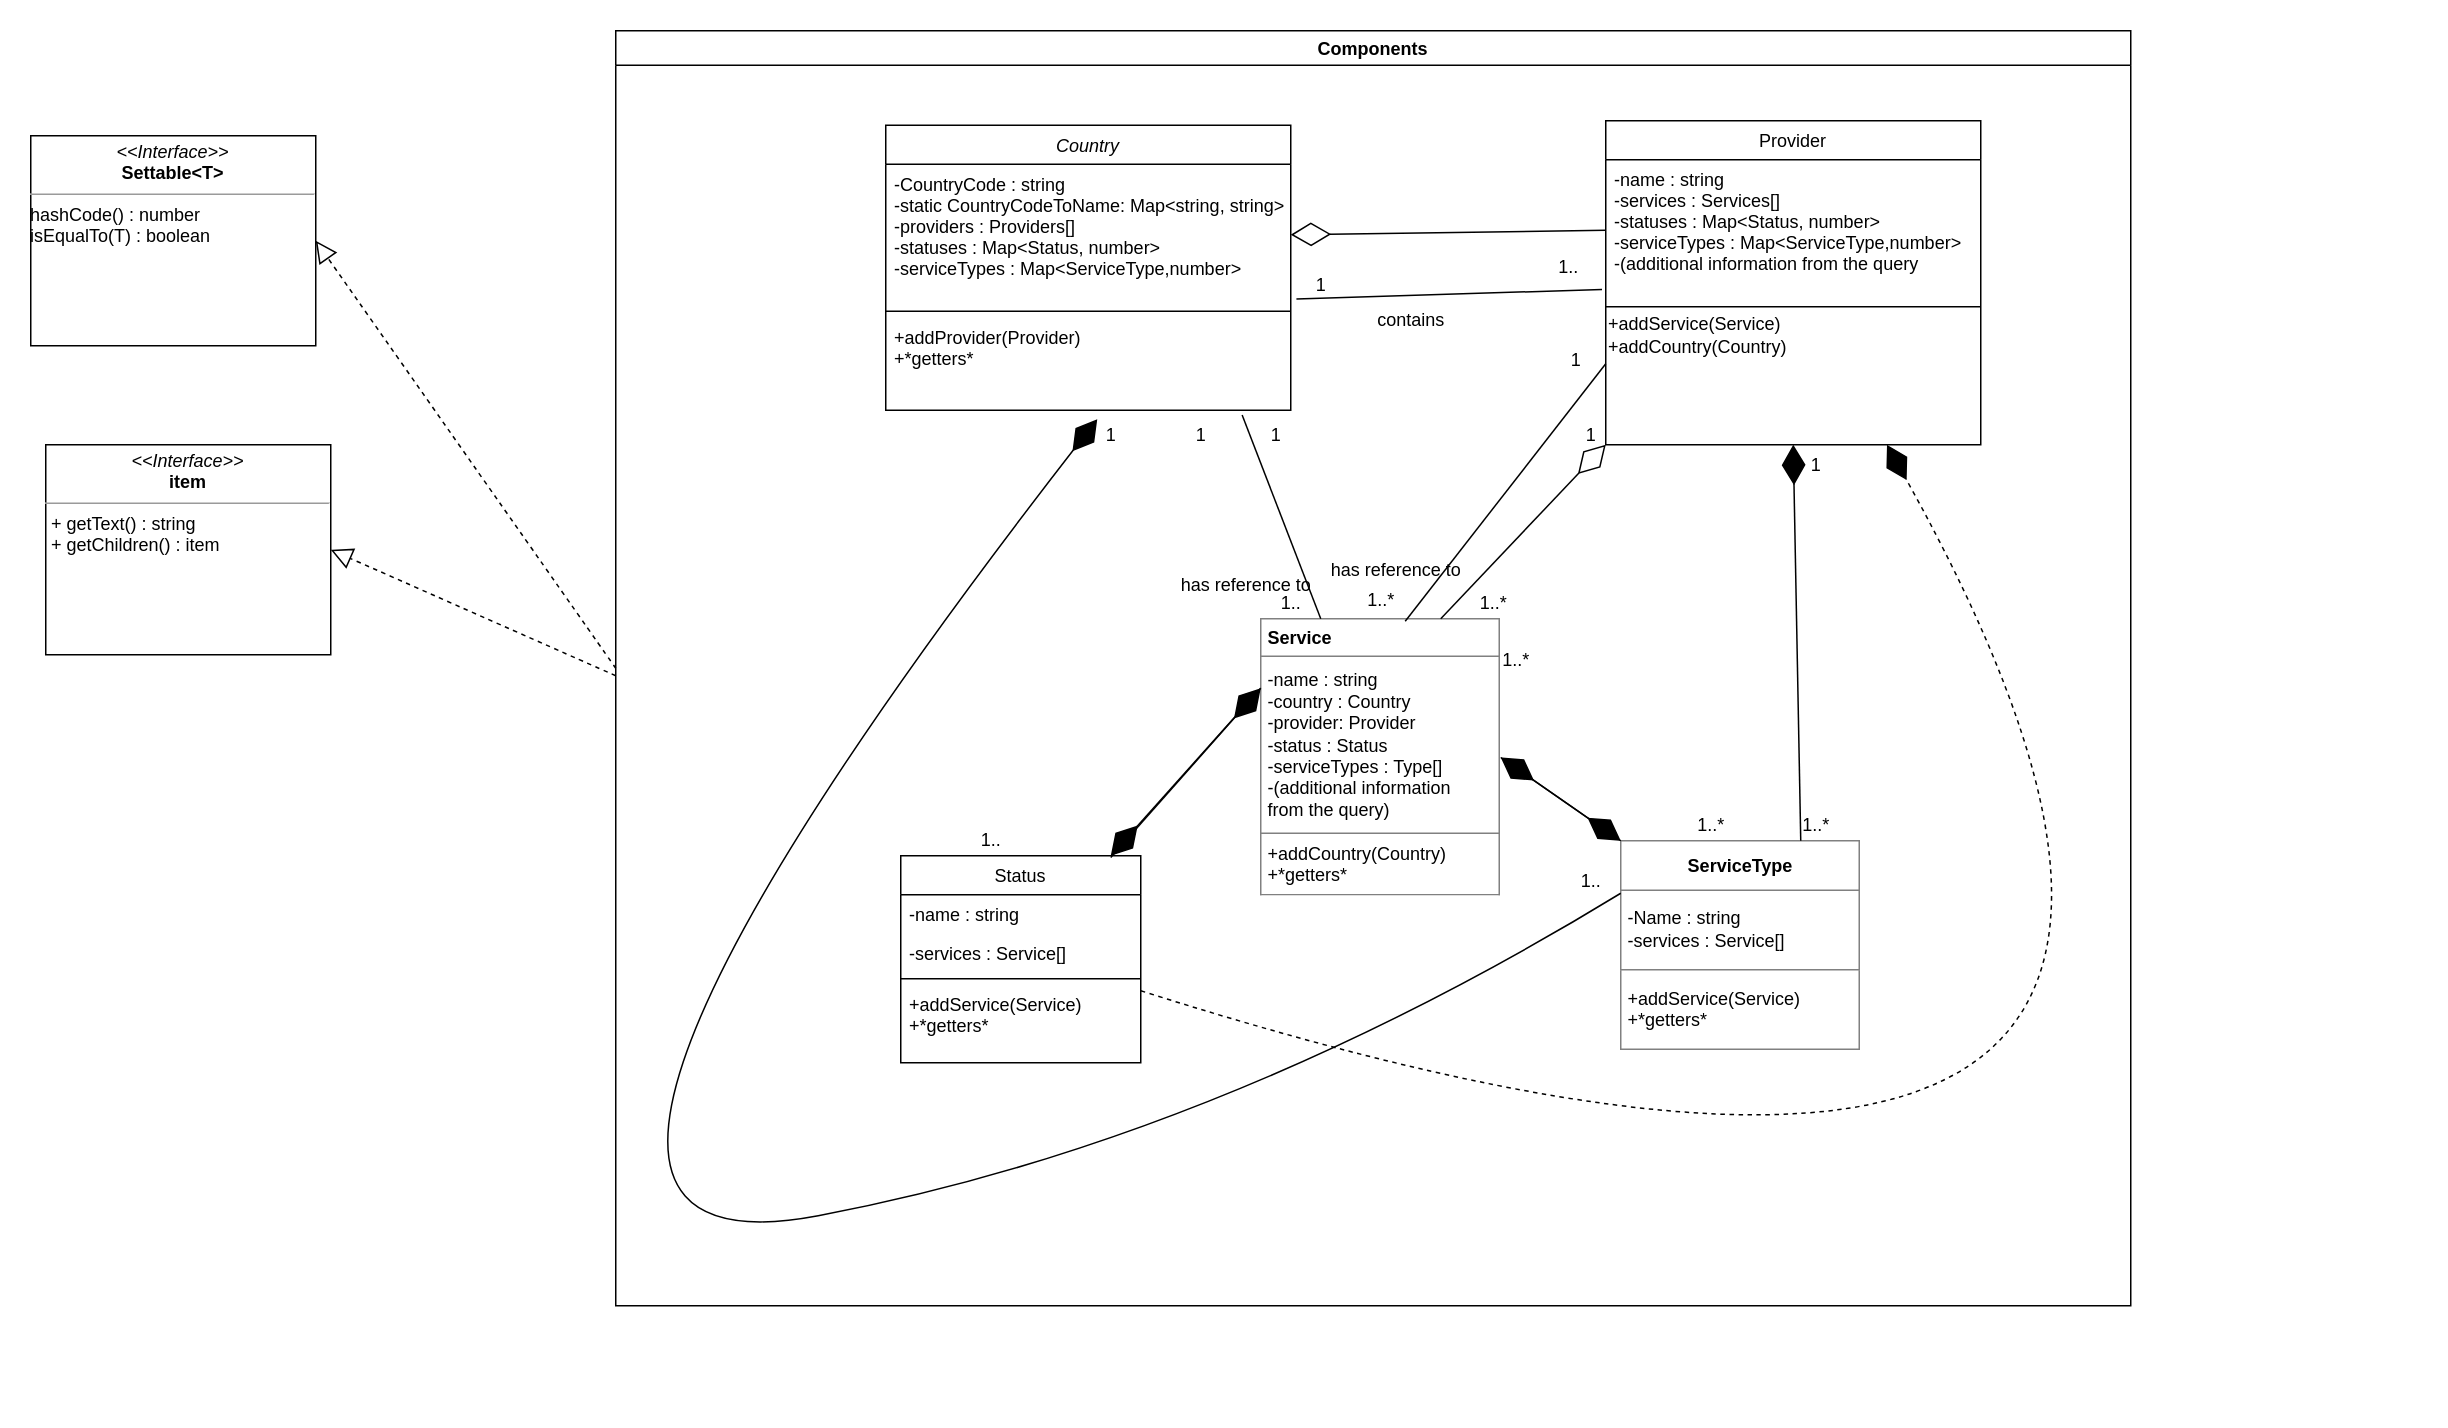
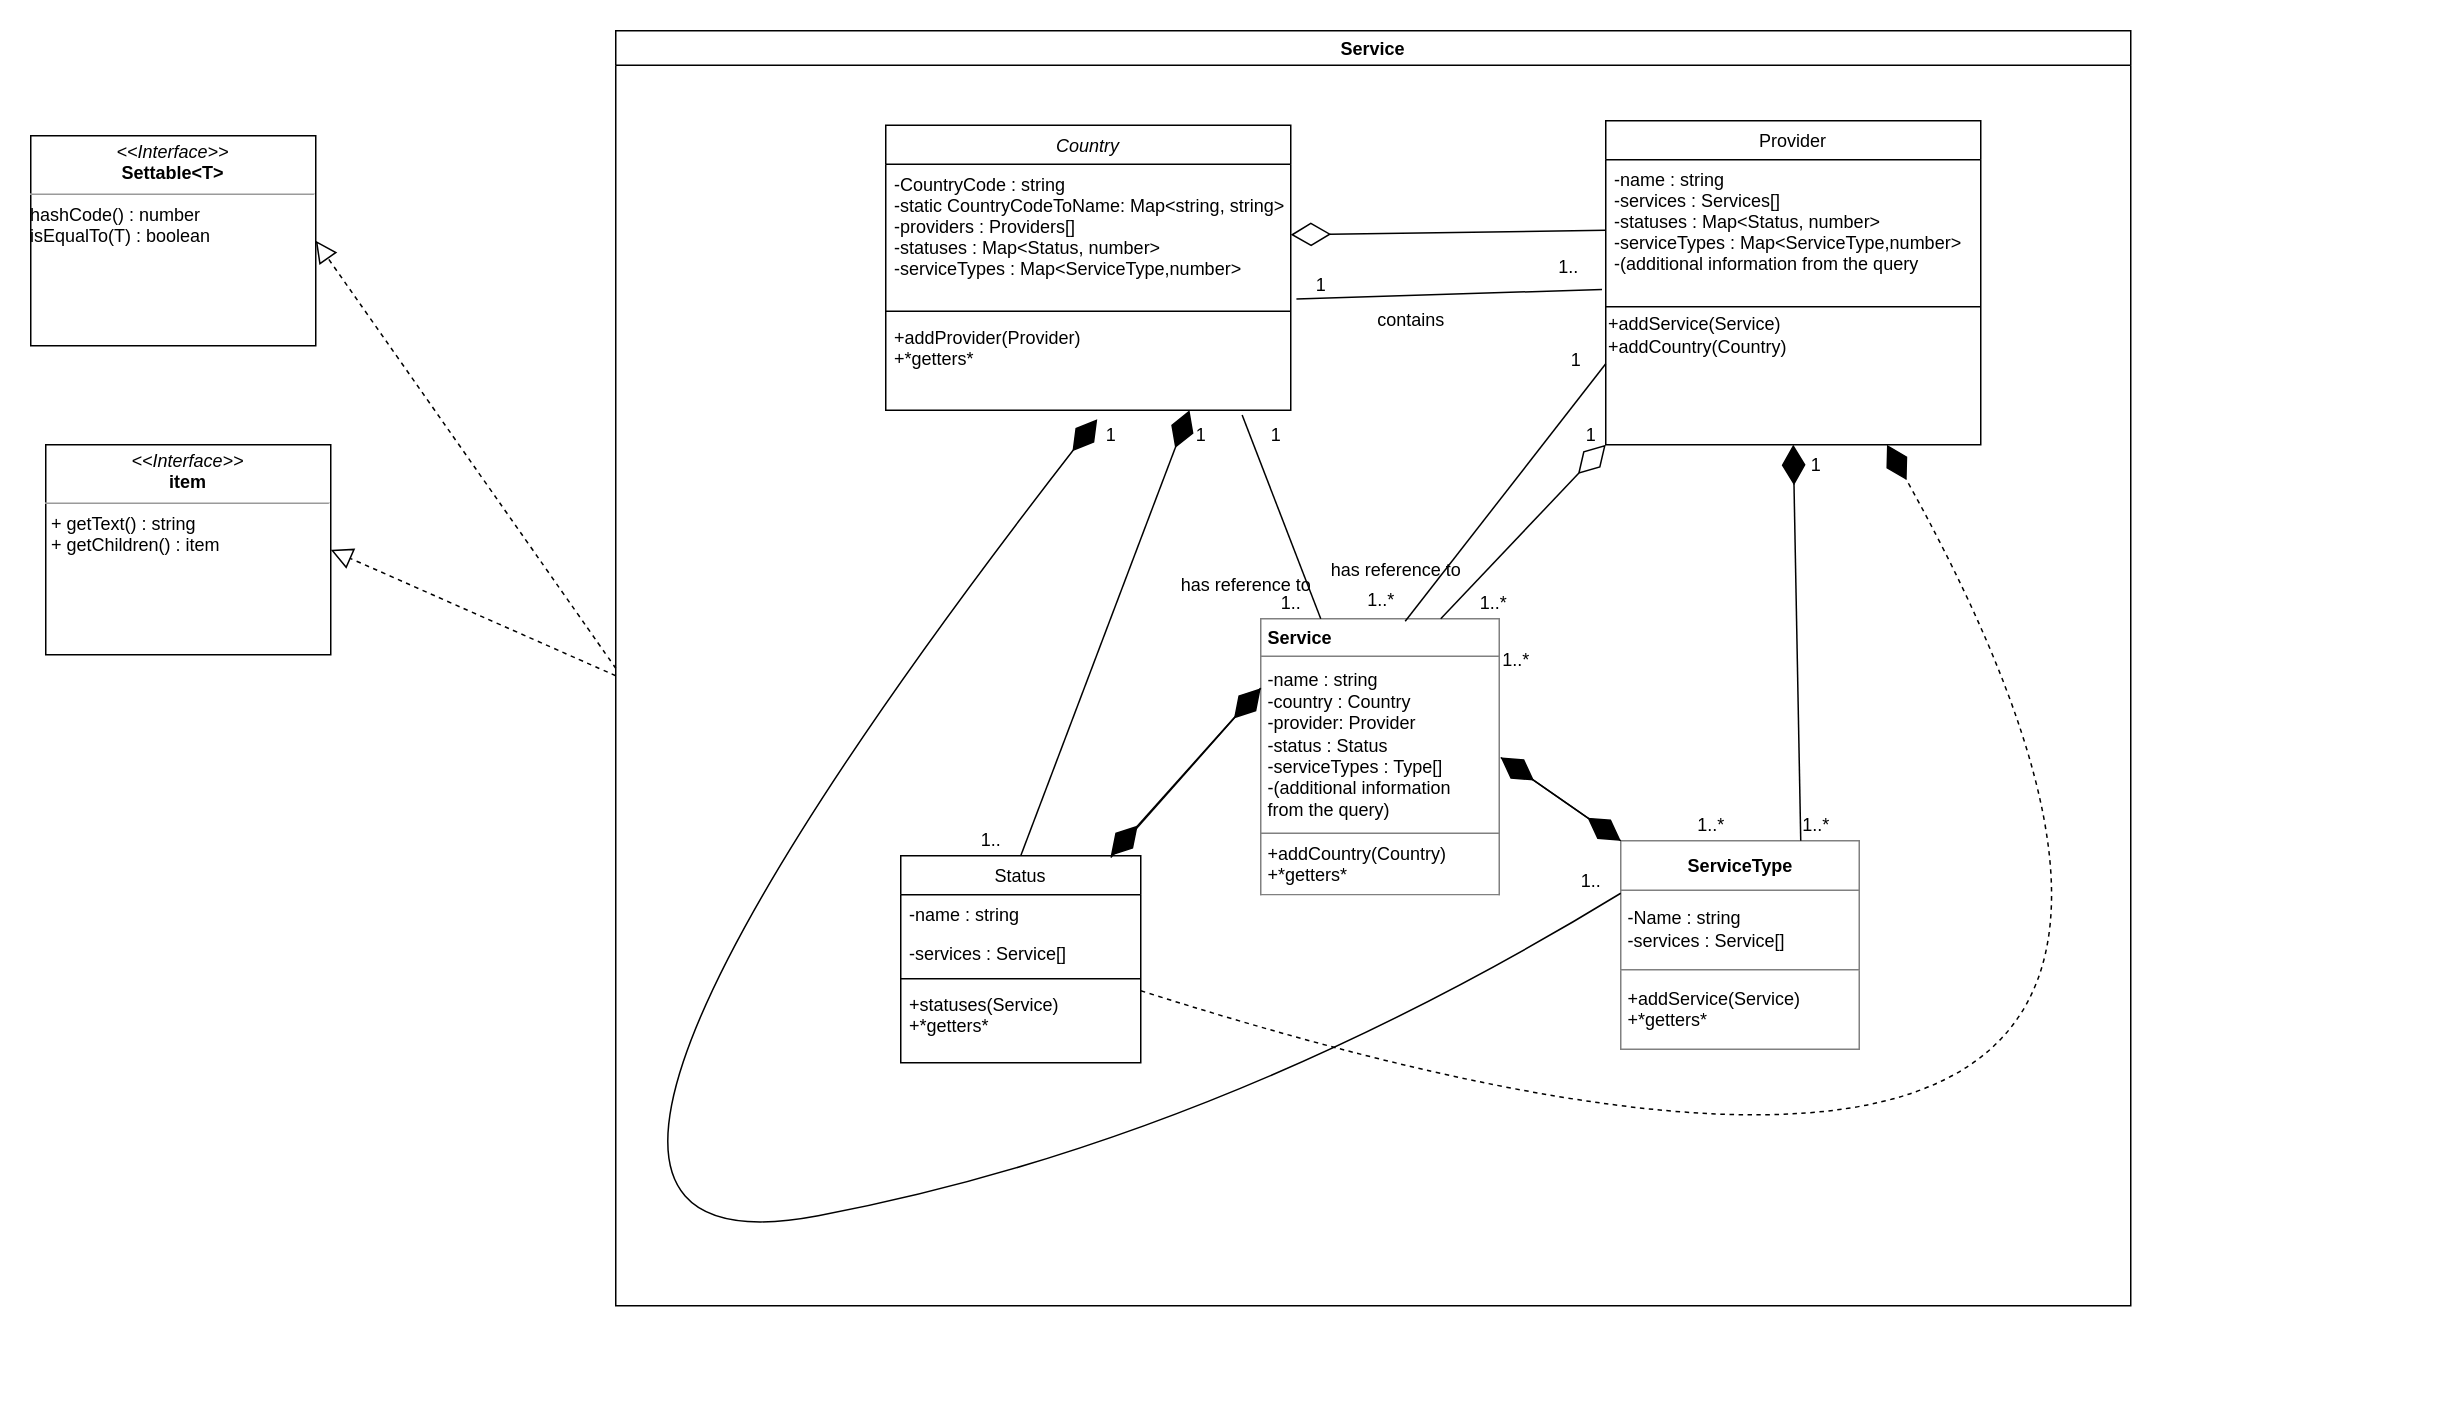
- <mxCell id="31" value="Components" style="swimlane;hachureGap=4;startSize=23;" vertex="1" parent="1"><mxGeometry x="410" y="20" width="1010" height="850" as="geometry" /></mxCell>
+ <mxCell id="31" value="Service" style="swimlane;hachureGap=4;startSize=23;" vertex="1" parent="1"><mxGeometry x="410" y="20" width="1010" height="850" as="geometry" /></mxCell>
+ <mxCell id="24" value="" style="endArrow=diamondThin;endFill=1;endSize=24;html=1;rounded=0;sourcePerimeterSpacing=8;targetPerimeterSpacing=8;curved=1;entryX=0.75;entryY=1;entryDx=0;entryDy=0;exitX=0.5;exitY=0;exitDx=0;exitDy=0;" edge="1" parent="1" source="6" target="2"><mxGeometry width="160" relative="1" as="geometry"><mxPoint x="770" y="490" as="sourcePoint" /><mxPoint x="610" y="490" as="targetPoint" /></mxGeometry></mxCell>
- <mxCell id="10" value="+addService(Service)&#10;+*getters*&#10;" style="text;align=left;verticalAlign=top;spacingLeft=4;spacingRight=4;overflow=hidden;rotatable=0;points=[[0,0.5],[1,0.5]];portConstraint=eastwest;fontStyle=0" parent="6" vertex="1"><mxGeometry y="86" width="160" height="44" as="geometry" /></mxCell>
+ <mxCell id="10" value="+statuses(Service)&#10;+*getters*&#10;" style="text;align=left;verticalAlign=top;spacingLeft=4;spacingRight=4;overflow=hidden;rotatable=0;points=[[0,0.5],[1,0.5]];portConstraint=eastwest;fontStyle=0" parent="6" vertex="1"><mxGeometry y="86" width="160" height="44" as="geometry" /></mxCell>
